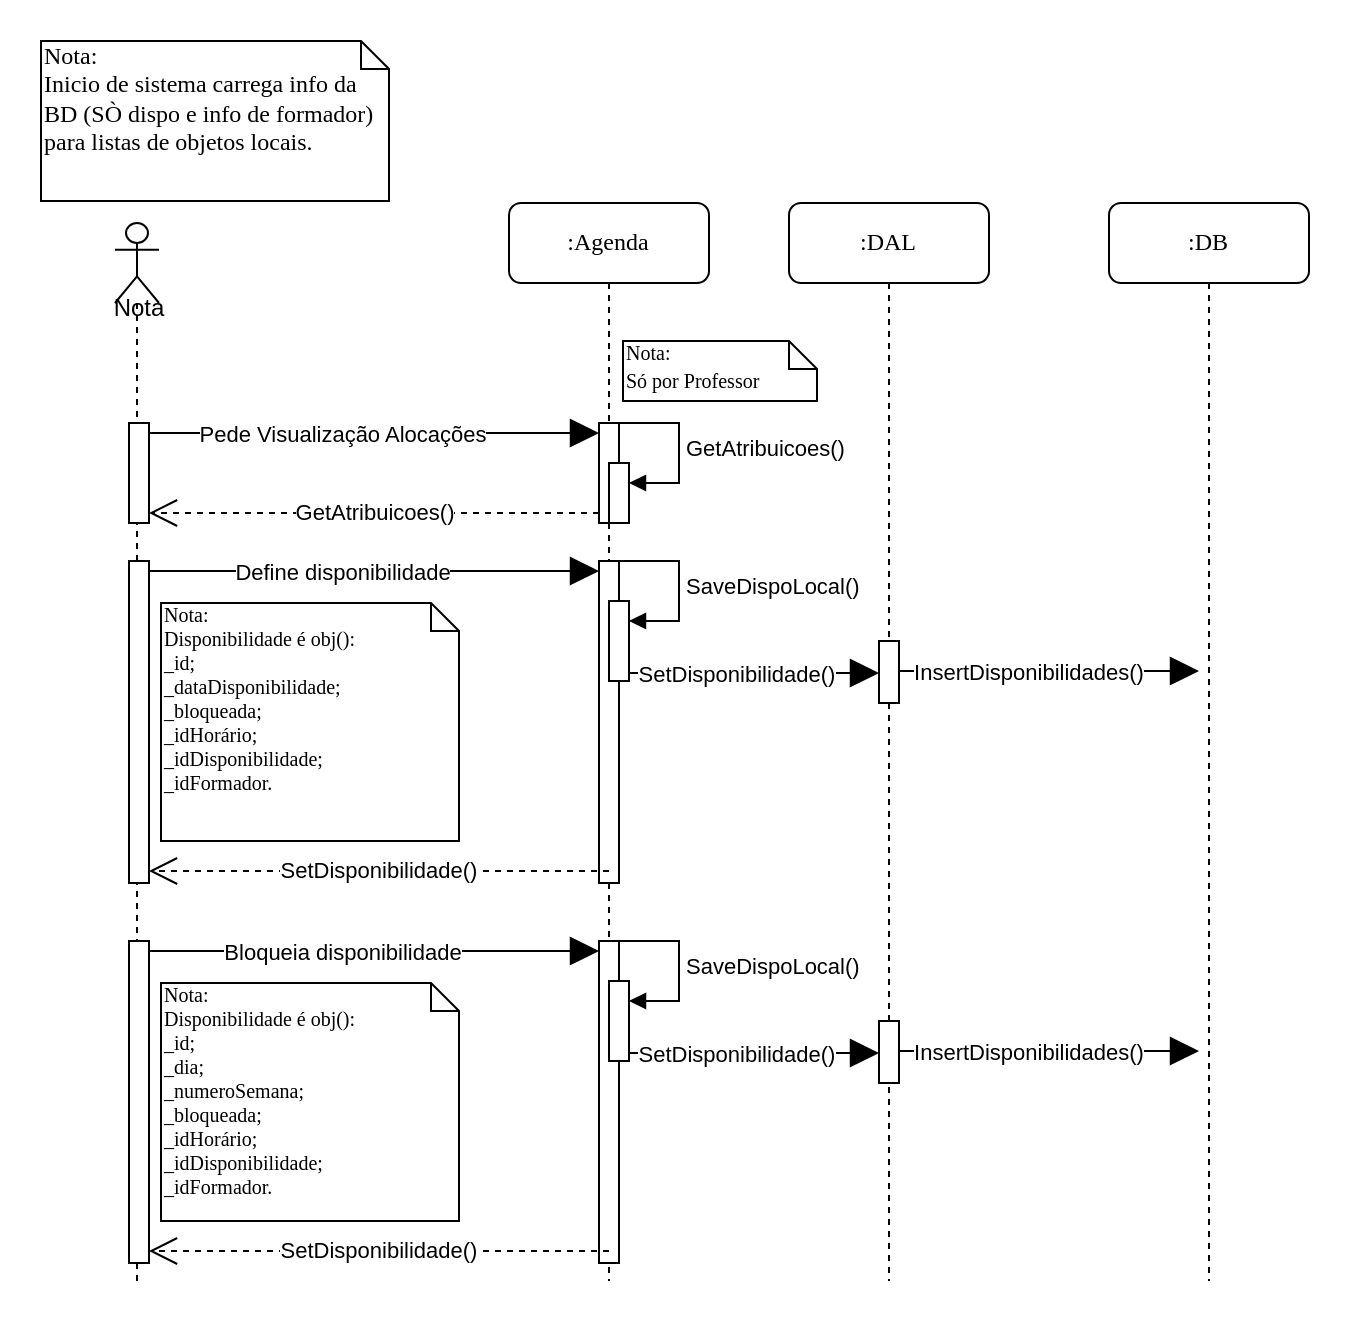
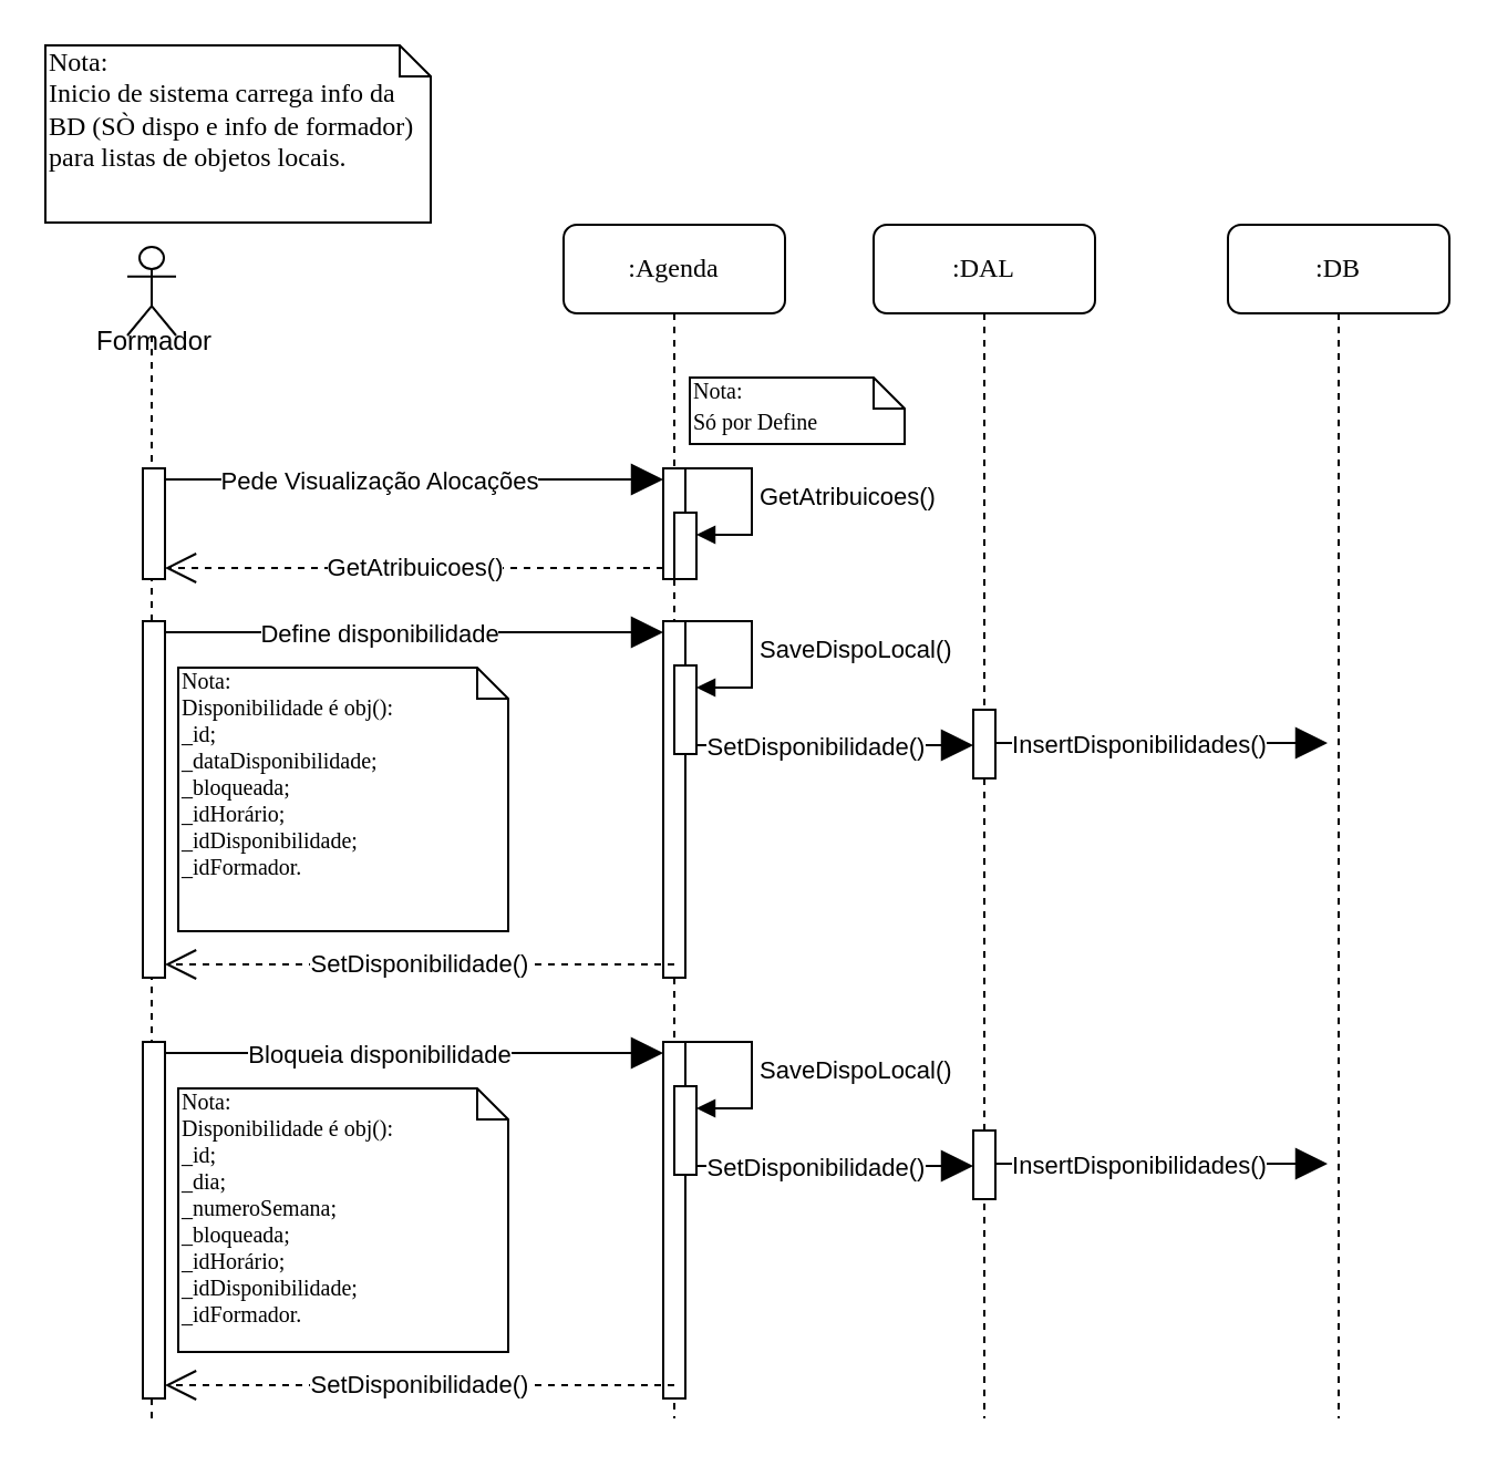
- <mxCell id="31" value="Nota" style="text;html=1;align=center;verticalAlign=middle;resizable=0;points=[];autosize=1;strokeColor=none;fillColor=none;" parent="1" vertex="1"><mxGeometry x="29" y="139" width="80" height="30" as="geometry" /></mxCell>
+ <mxCell id="31" value="Formador" style="text;html=1;align=center;verticalAlign=middle;resizable=0;points=[];autosize=1;strokeColor=none;fillColor=none;" parent="1" vertex="1"><mxGeometry x="29" y="139" width="80" height="30" as="geometry" /></mxCell>
- <mxCell id="37" value="&lt;div style=&quot;font-size: 10px;&quot;&gt;&lt;font style=&quot;font-size: 10px;&quot;&gt;Nota:&lt;/font&gt;&lt;/div&gt;&lt;font style=&quot;font-size: 10px;&quot;&gt;Só por Professor&lt;br&gt;&lt;/font&gt;" style="shape=note;whiteSpace=wrap;html=1;size=14;verticalAlign=top;align=left;spacingTop=-6;rounded=0;shadow=0;comic=0;labelBackgroundColor=none;strokeWidth=1;fontFamily=Verdana;fontSize=12" parent="1" vertex="1"><mxGeometry x="311" y="170" width="97" height="30" as="geometry" /></mxCell>
+ <mxCell id="37" value="&lt;div style=&quot;font-size: 10px;&quot;&gt;&lt;font style=&quot;font-size: 10px;&quot;&gt;Nota:&lt;/font&gt;&lt;/div&gt;&lt;font style=&quot;font-size: 10px;&quot;&gt;Só por Define&lt;br&gt;&lt;/font&gt;" style="shape=note;whiteSpace=wrap;html=1;size=14;verticalAlign=top;align=left;spacingTop=-6;rounded=0;shadow=0;comic=0;labelBackgroundColor=none;strokeWidth=1;fontFamily=Verdana;fontSize=12" parent="1" vertex="1"><mxGeometry x="311" y="170" width="97" height="30" as="geometry" /></mxCell>
